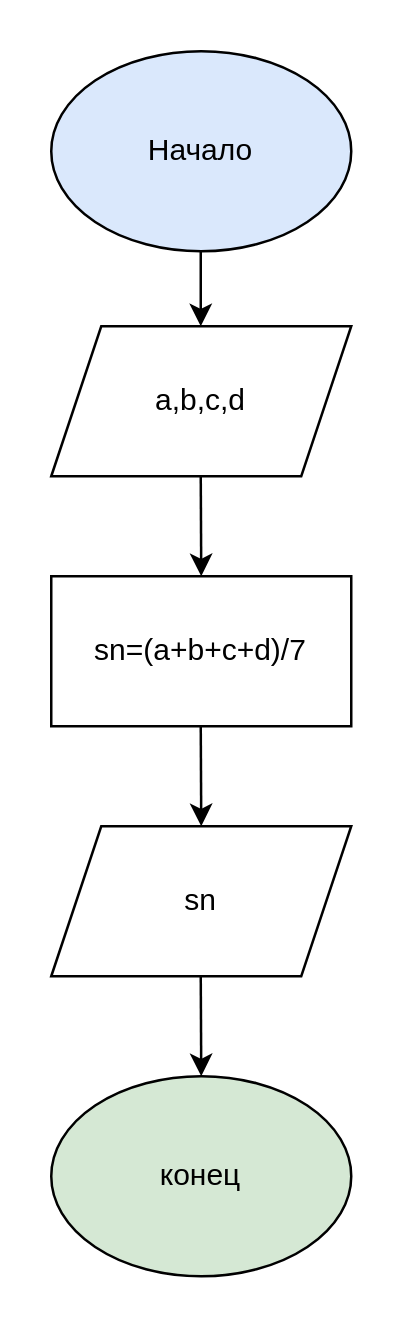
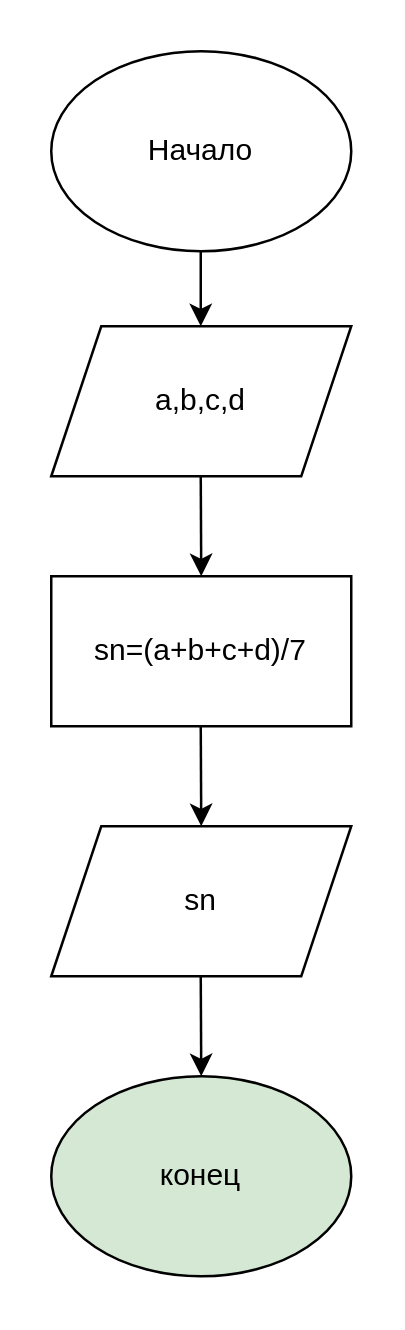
- <mxCell id="2" value="Начало" style="ellipse;whiteSpace=wrap;html=1;fillColor=#dae8fc;" vertex="1" parent="1"><mxGeometry x="20" y="20" width="120" height="80" as="geometry" /></mxCell>
+ <mxCell id="2" value="Начало" style="ellipse;whiteSpace=wrap;html=1;" vertex="1" parent="1"><mxGeometry x="20" y="20" width="120" height="80" as="geometry" /></mxCell>
